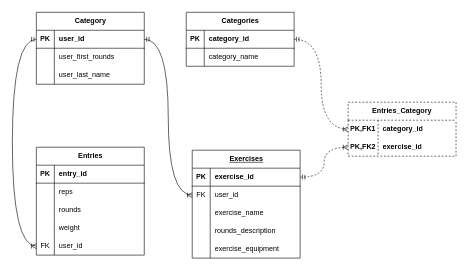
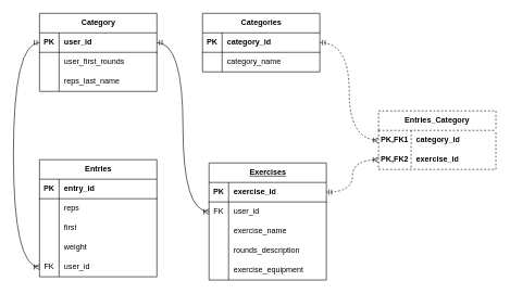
- <mxCell id="34" value="user_last_name" style="shape=partialRectangle;connectable=0;fillColor=none;top=0;left=0;bottom=0;right=0;align=left;spacingLeft=6;overflow=hidden;whiteSpace=wrap;html=1;" parent="32" vertex="1"><mxGeometry x="30" width="150" height="30" as="geometry"><mxRectangle width="150" height="30" as="alternateBounds" /></mxGeometry></mxCell>
+ <mxCell id="34" value="reps_last_name" style="shape=partialRectangle;connectable=0;fillColor=none;top=0;left=0;bottom=0;right=0;align=left;spacingLeft=6;overflow=hidden;whiteSpace=wrap;html=1;" parent="32" vertex="1"><mxGeometry x="30" width="150" height="30" as="geometry"><mxRectangle width="150" height="30" as="alternateBounds" /></mxGeometry></mxCell>
- <mxCell id="54" value="rounds" style="shape=partialRectangle;connectable=0;fillColor=none;top=0;left=0;bottom=0;right=0;align=left;spacingLeft=6;overflow=hidden;whiteSpace=wrap;html=1;" vertex="1" parent="52"><mxGeometry x="30" width="150" height="30" as="geometry"><mxRectangle width="150" height="30" as="alternateBounds" /></mxGeometry></mxCell>
+ <mxCell id="54" value="first" style="shape=partialRectangle;connectable=0;fillColor=none;top=0;left=0;bottom=0;right=0;align=left;spacingLeft=6;overflow=hidden;whiteSpace=wrap;html=1;" vertex="1" parent="52"><mxGeometry x="30" width="150" height="30" as="geometry"><mxRectangle width="150" height="30" as="alternateBounds" /></mxGeometry></mxCell>
